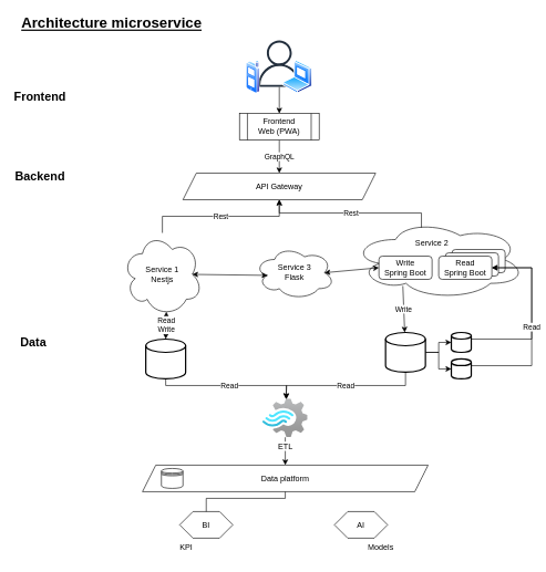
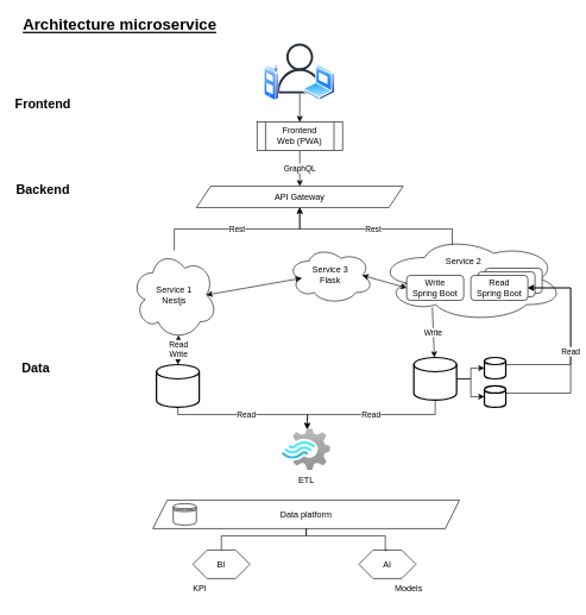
- <mxCell id="17" value="API Gateway" style="shape=parallelogram;perimeter=parallelogramPerimeter;whiteSpace=wrap;html=1;fixedSize=1;" vertex="1" parent="1"><mxGeometry x="275" y="260" width="290" height="40" as="geometry" /></mxCell>
+ <mxCell id="17" value="API Gateway" style="shape=parallelogram;perimeter=parallelogramPerimeter;whiteSpace=wrap;html=1;fixedSize=1;" vertex="1" parent="1"><mxGeometry x="275" y="260" width="290" height="30" as="geometry" /></mxCell>
- <mxCell id="21" value="Service 3&lt;br&gt;Flask" style="ellipse;shape=cloud;whiteSpace=wrap;html=1;" vertex="1" parent="1"><mxGeometry x="383" y="370" width="120" height="80" as="geometry" /></mxCell>
+ <mxCell id="21" value="Service 3&lt;br&gt;Flask" style="ellipse;shape=cloud;whiteSpace=wrap;html=1;" vertex="1" parent="1"><mxGeometry x="403" y="345" width="120" height="80" as="geometry" /></mxCell>
- <mxCell id="34" value="" style="rounded=0;orthogonalLoop=1;jettySize=auto;html=1;" edge="1" parent="1" source="35" target="39"><mxGeometry relative="1" as="geometry" /></mxCell>
+ <mxCell id="44" value="" style="edgeStyle=orthogonalEdgeStyle;rounded=0;orthogonalLoop=1;jettySize=auto;html=1;exitX=0.5;exitY=1;exitDx=0;exitDy=0;entryX=0.5;entryY=0;entryDx=0;entryDy=0;endArrow=none;endFill=0;" edge="1" parent="1" source="39" target="41"><mxGeometry relative="1" as="geometry"><mxPoint x="439" y="750" as="sourcePoint" /><mxPoint x="350" y="780" as="targetPoint" /><Array as="points"><mxPoint x="429" y="750" /><mxPoint x="540" y="750" /><mxPoint x="540" y="770" /></Array></mxGeometry></mxCell>
